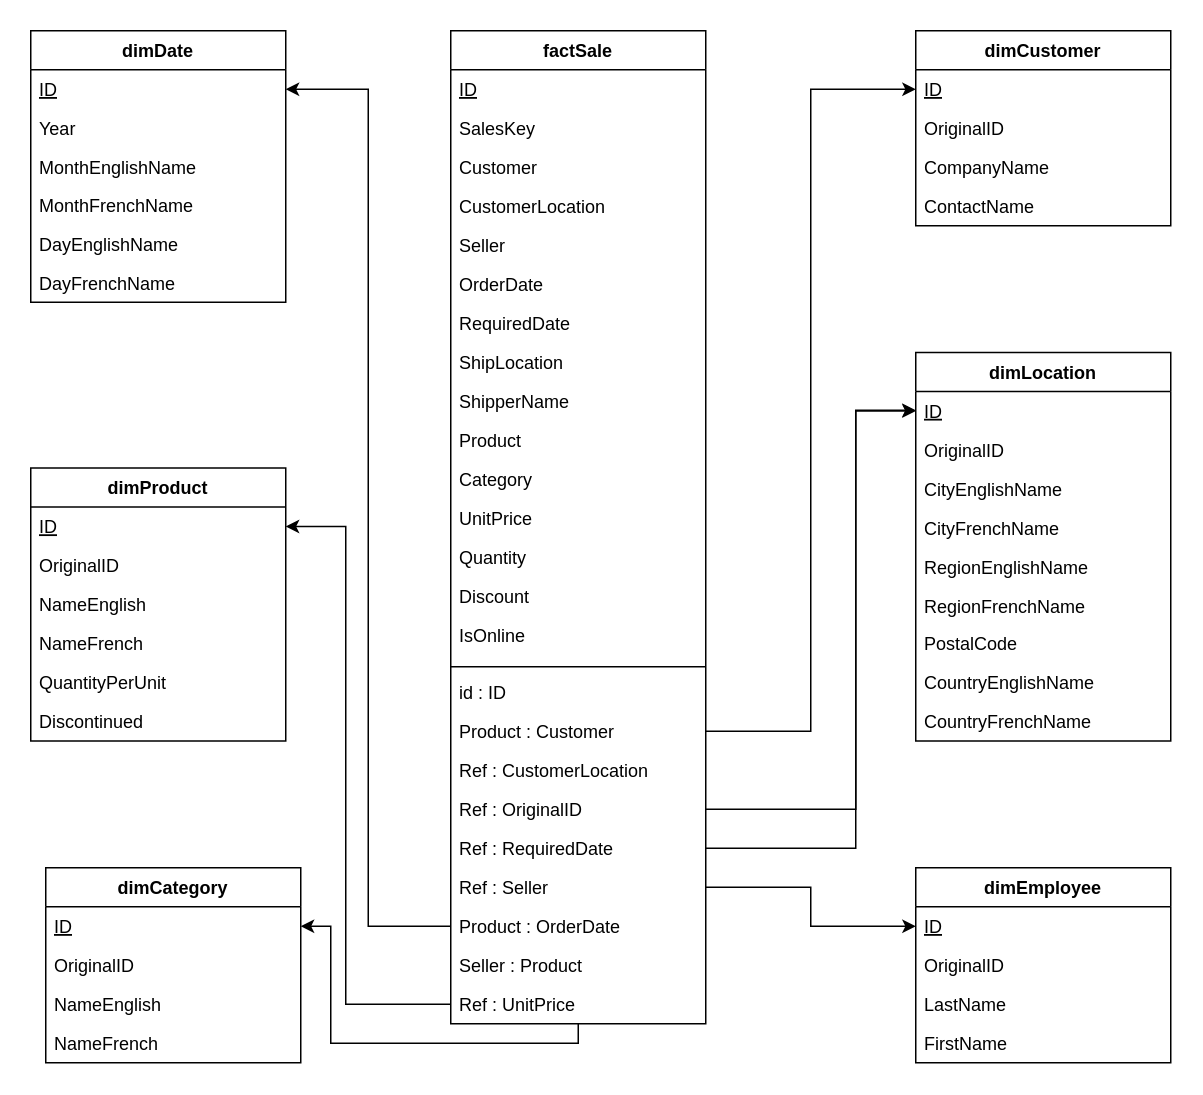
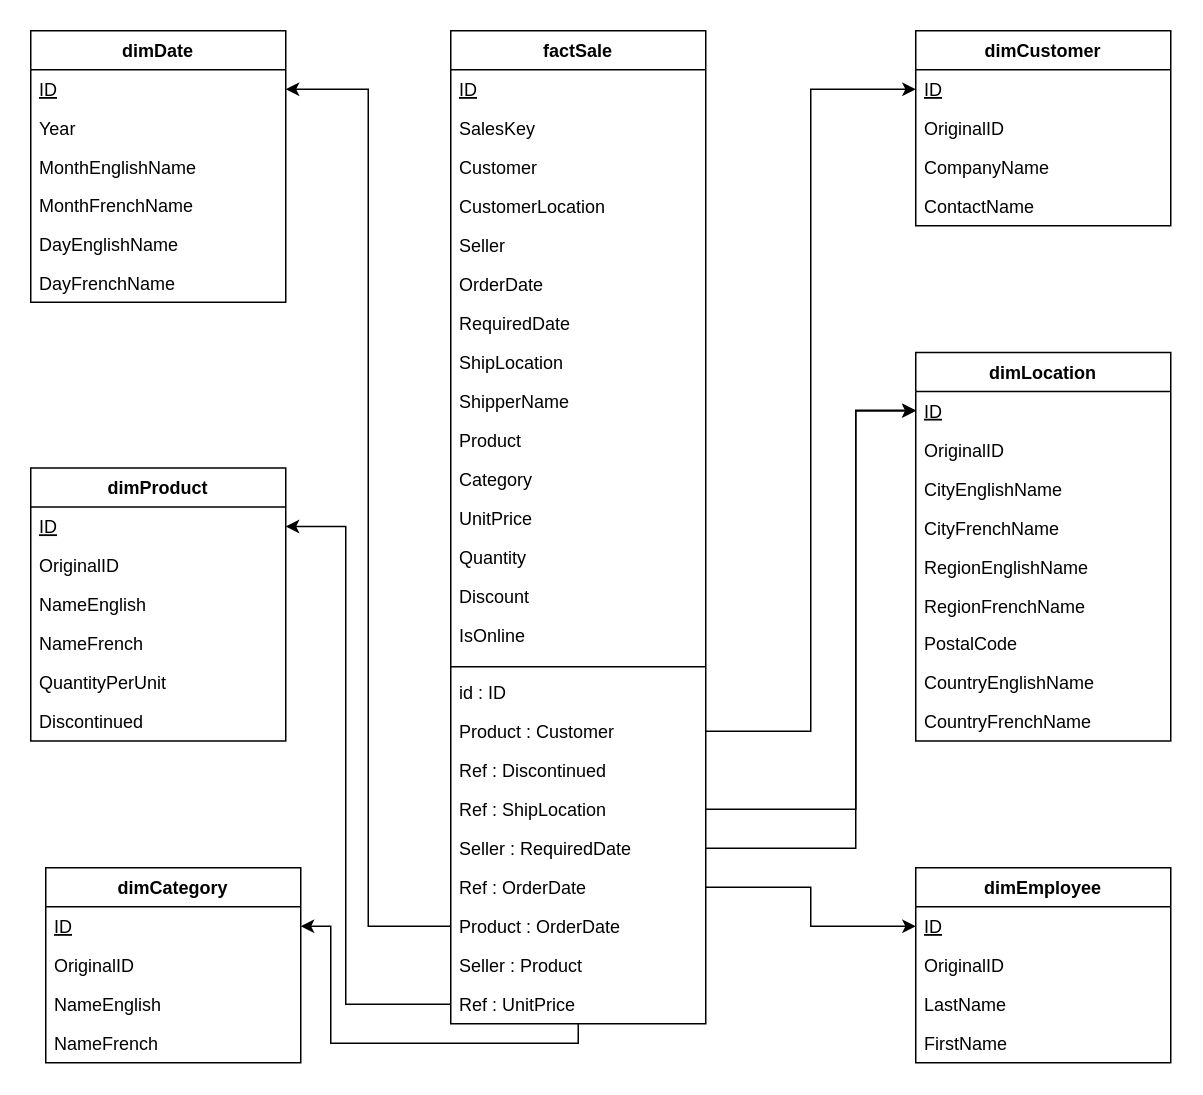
- <mxCell id="21" value="Ref : CustomerLocation" style="text;strokeColor=none;fillColor=none;align=left;verticalAlign=top;spacingLeft=4;spacingRight=4;overflow=hidden;rotatable=0;points=[[0,0.5],[1,0.5]];portConstraint=eastwest;" parent="2" vertex="1"><mxGeometry y="480" width="170" height="26" as="geometry" /></mxCell>
+ <mxCell id="21" value="Ref : Discontinued" style="text;strokeColor=none;fillColor=none;align=left;verticalAlign=top;spacingLeft=4;spacingRight=4;overflow=hidden;rotatable=0;points=[[0,0.5],[1,0.5]];portConstraint=eastwest;" parent="2" vertex="1"><mxGeometry y="480" width="170" height="26" as="geometry" /></mxCell>
- <mxCell id="22" value="Ref : OriginalID" style="text;strokeColor=none;fillColor=none;align=left;verticalAlign=top;spacingLeft=4;spacingRight=4;overflow=hidden;rotatable=0;points=[[0,0.5],[1,0.5]];portConstraint=eastwest;" parent="2" vertex="1"><mxGeometry y="506" width="170" height="26" as="geometry" /></mxCell>
+ <mxCell id="22" value="Ref : ShipLocation" style="text;strokeColor=none;fillColor=none;align=left;verticalAlign=top;spacingLeft=4;spacingRight=4;overflow=hidden;rotatable=0;points=[[0,0.5],[1,0.5]];portConstraint=eastwest;" parent="2" vertex="1"><mxGeometry y="506" width="170" height="26" as="geometry" /></mxCell>
- <mxCell id="23" value="Ref : RequiredDate" style="text;strokeColor=none;fillColor=none;align=left;verticalAlign=top;spacingLeft=4;spacingRight=4;overflow=hidden;rotatable=0;points=[[0,0.5],[1,0.5]];portConstraint=eastwest;" parent="2" vertex="1"><mxGeometry y="532" width="170" height="26" as="geometry" /></mxCell>
+ <mxCell id="23" value="Seller : RequiredDate" style="text;strokeColor=none;fillColor=none;align=left;verticalAlign=top;spacingLeft=4;spacingRight=4;overflow=hidden;rotatable=0;points=[[0,0.5],[1,0.5]];portConstraint=eastwest;" parent="2" vertex="1"><mxGeometry y="532" width="170" height="26" as="geometry" /></mxCell>
- <mxCell id="24" value="Ref : Seller" style="text;strokeColor=none;fillColor=none;align=left;verticalAlign=top;spacingLeft=4;spacingRight=4;overflow=hidden;rotatable=0;points=[[0,0.5],[1,0.5]];portConstraint=eastwest;" parent="2" vertex="1"><mxGeometry y="558" width="170" height="26" as="geometry" /></mxCell>
+ <mxCell id="24" value="Ref : OrderDate" style="text;strokeColor=none;fillColor=none;align=left;verticalAlign=top;spacingLeft=4;spacingRight=4;overflow=hidden;rotatable=0;points=[[0,0.5],[1,0.5]];portConstraint=eastwest;" parent="2" vertex="1"><mxGeometry y="558" width="170" height="26" as="geometry" /></mxCell>
